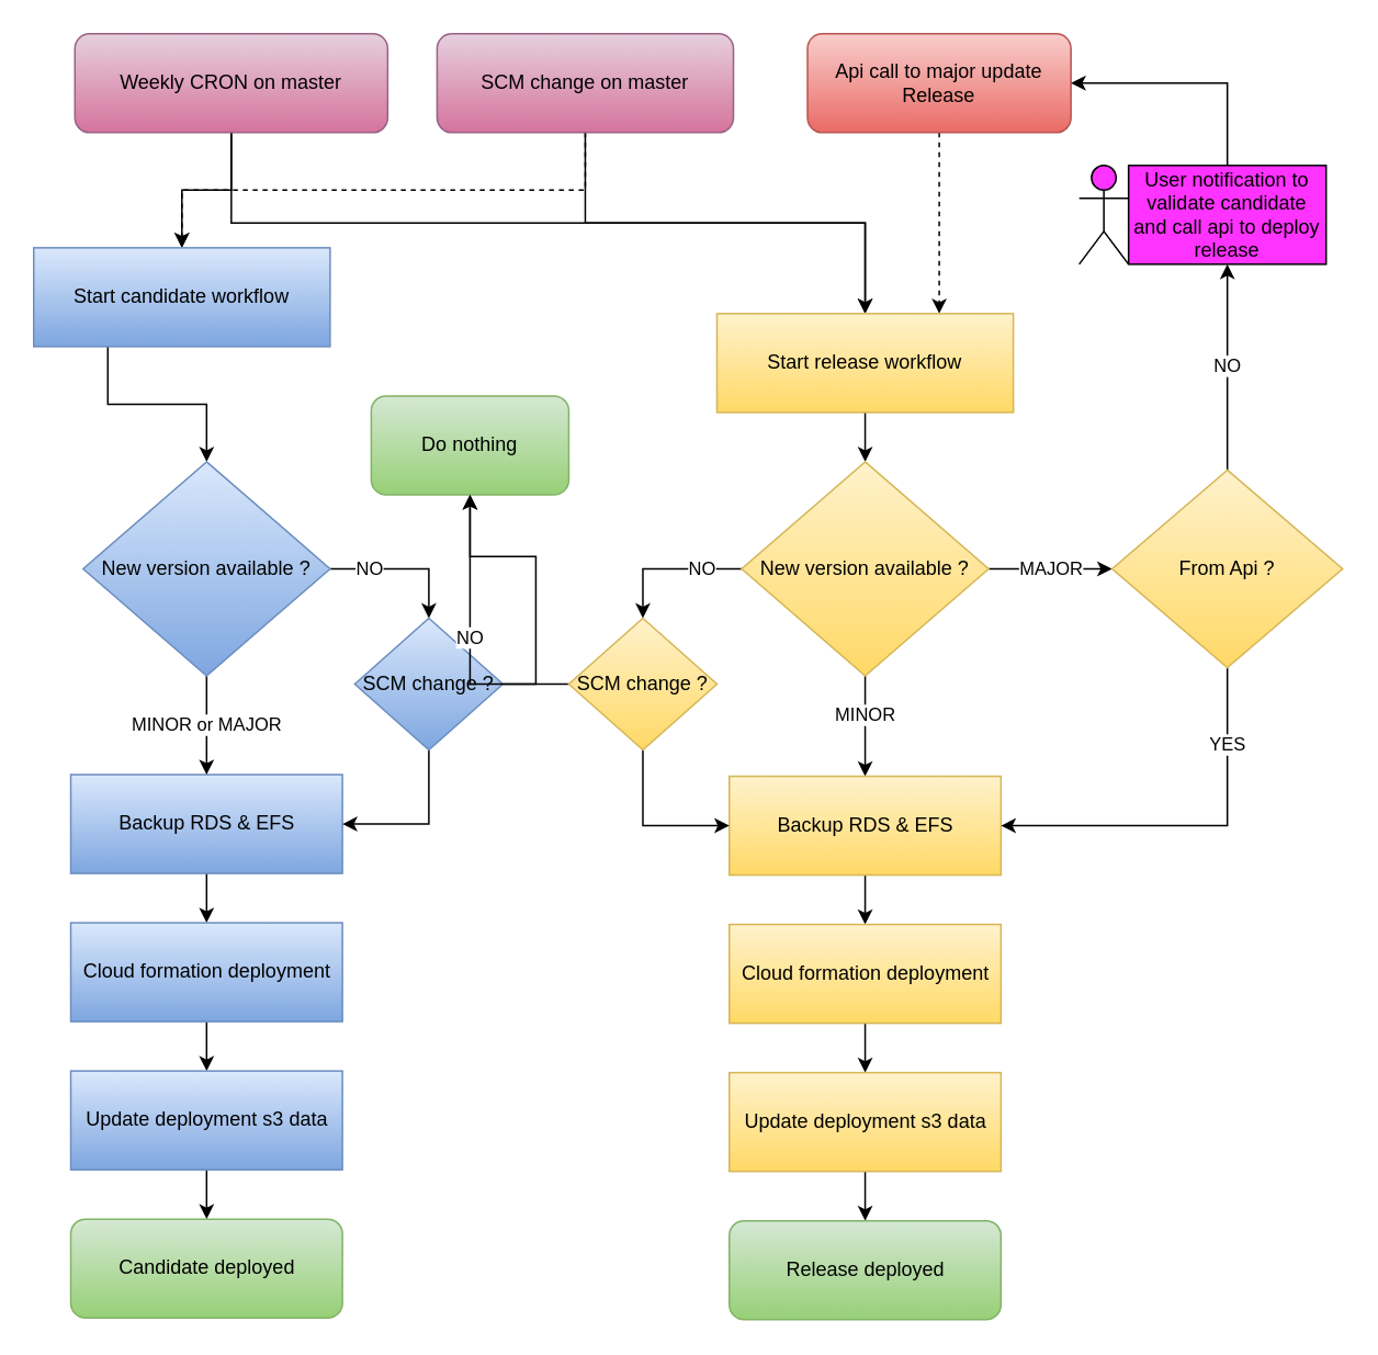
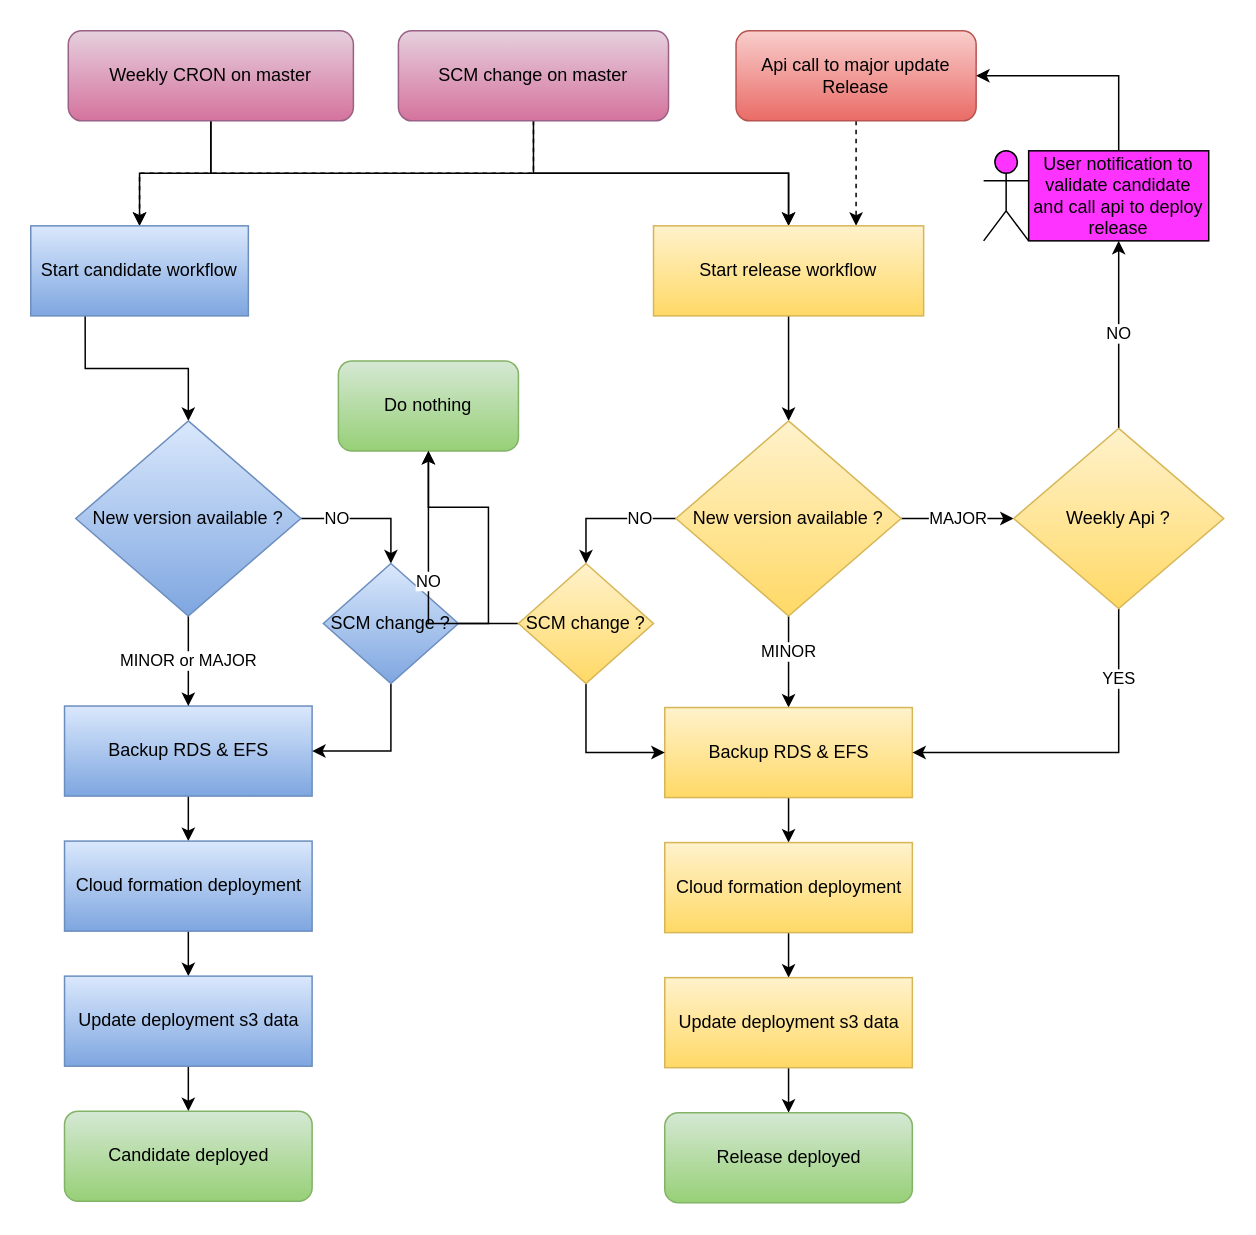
- <mxCell id="9" value="Start candidate workflow" style="rounded=0;whiteSpace=wrap;html=1;gradientColor=#7ea6e0;fillColor=#dae8fc;strokeColor=#6c8ebf;" vertex="1" parent="1"><mxGeometry x="20" y="150" width="180" height="60" as="geometry" /></mxCell>
+ <mxCell id="9" value="Start candidate workflow" style="rounded=0;whiteSpace=wrap;html=1;gradientColor=#7ea6e0;fillColor=#dae8fc;strokeColor=#6c8ebf;" vertex="1" parent="1"><mxGeometry x="20" y="150" width="145" height="60" as="geometry" /></mxCell>
- <mxCell id="13" value="Start release workflow" style="rounded=0;whiteSpace=wrap;html=1;gradientColor=#ffd966;fillColor=#fff2cc;strokeColor=#d6b656;" vertex="1" parent="1"><mxGeometry x="435" y="190" width="180" height="60" as="geometry" /></mxCell>
+ <mxCell id="13" value="Start release workflow" style="rounded=0;whiteSpace=wrap;html=1;gradientColor=#ffd966;fillColor=#fff2cc;strokeColor=#d6b656;" vertex="1" parent="1"><mxGeometry x="435" y="150" width="180" height="60" as="geometry" /></mxCell>
- <mxCell id="38" value="From Api ?" style="rhombus;whiteSpace=wrap;html=1;gradientColor=#ffd966;fillColor=#fff2cc;strokeColor=#d6b656;" vertex="1" parent="1"><mxGeometry x="675" y="285" width="140" height="120" as="geometry" /></mxCell>
+ <mxCell id="38" value="Weekly Api ?" style="rhombus;whiteSpace=wrap;html=1;gradientColor=#ffd966;fillColor=#fff2cc;strokeColor=#d6b656;" vertex="1" parent="1"><mxGeometry x="675" y="285" width="140" height="120" as="geometry" /></mxCell>
